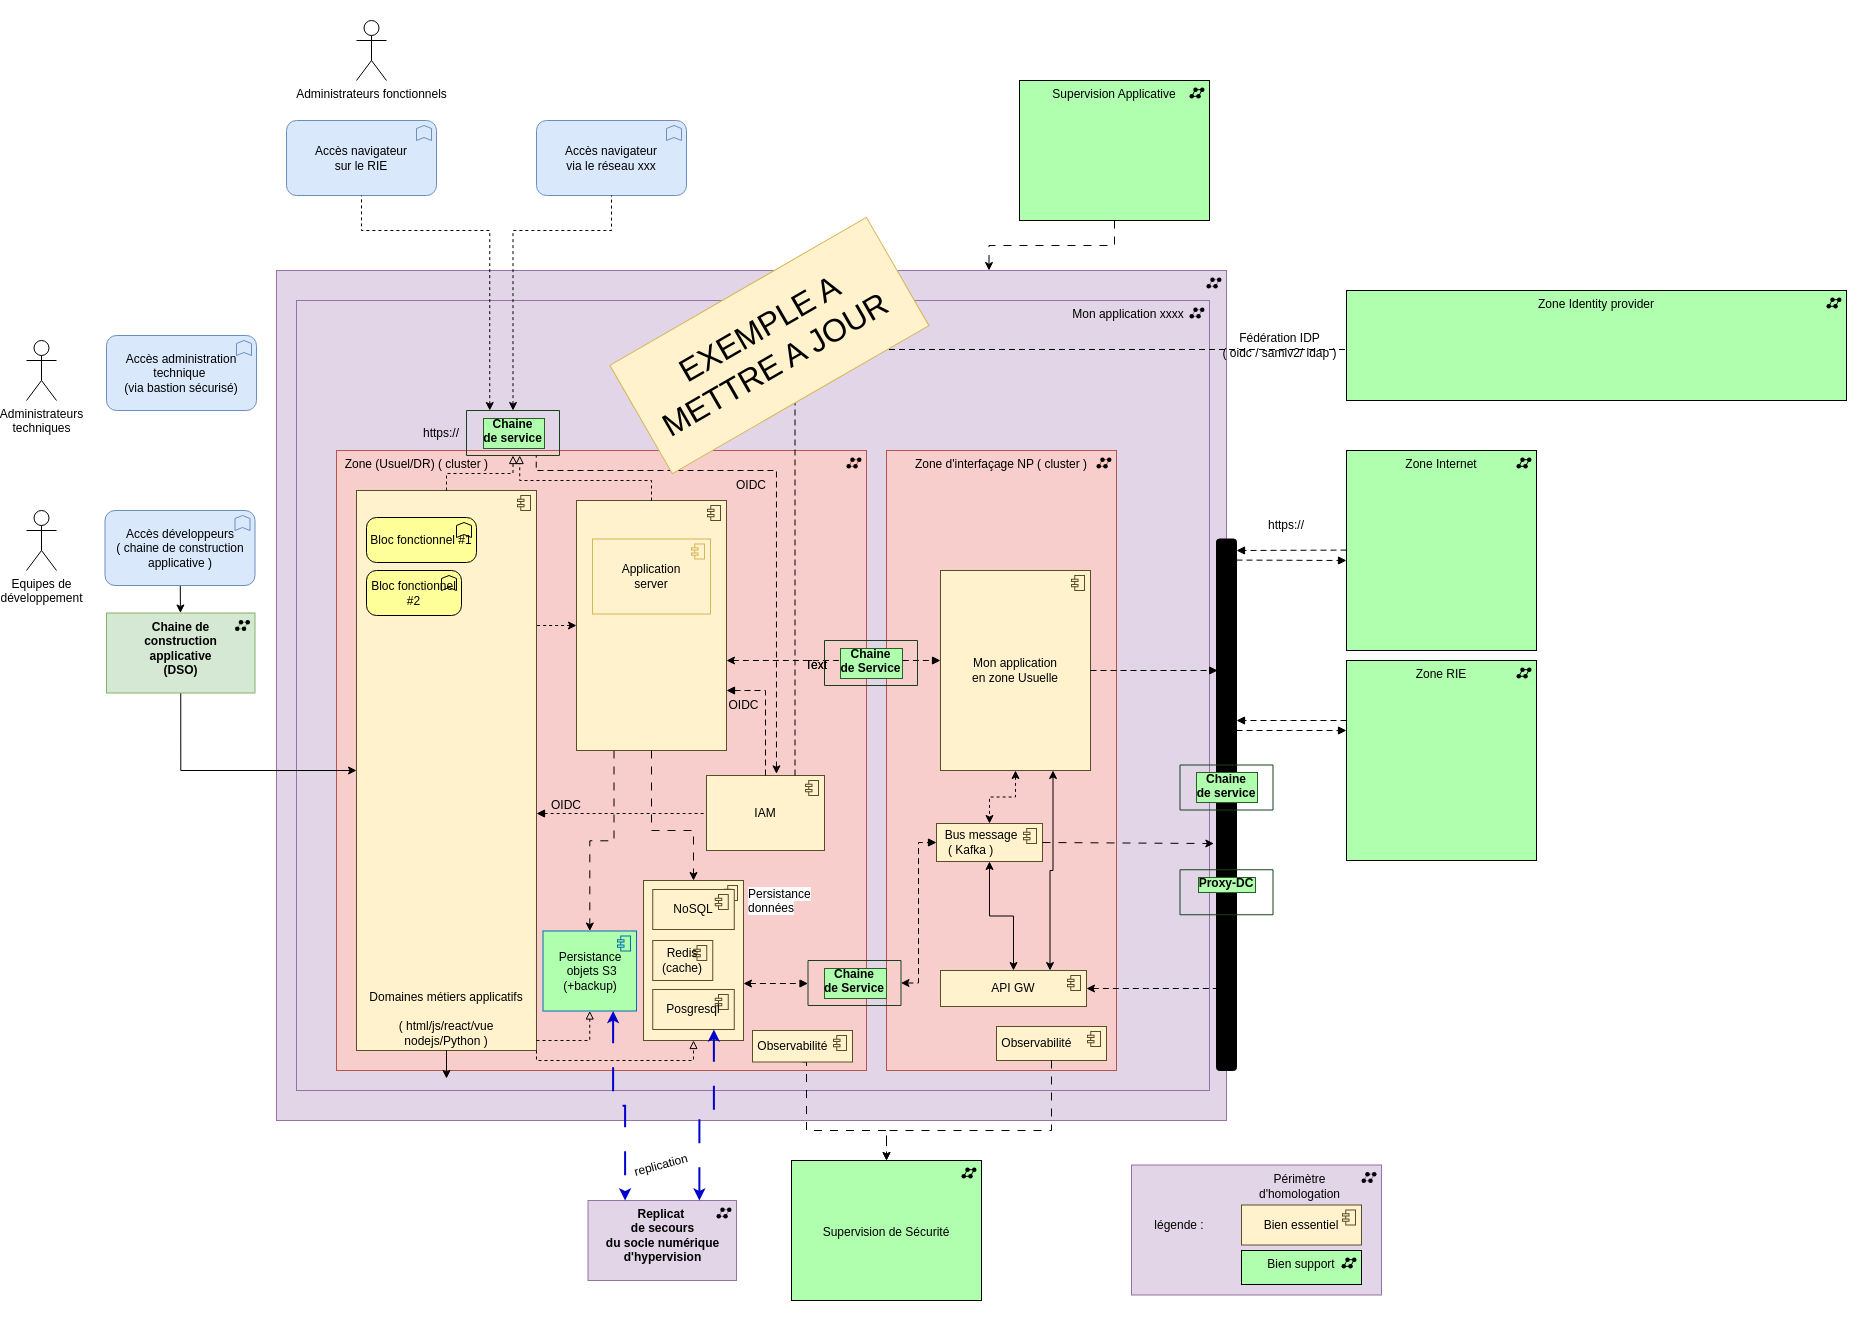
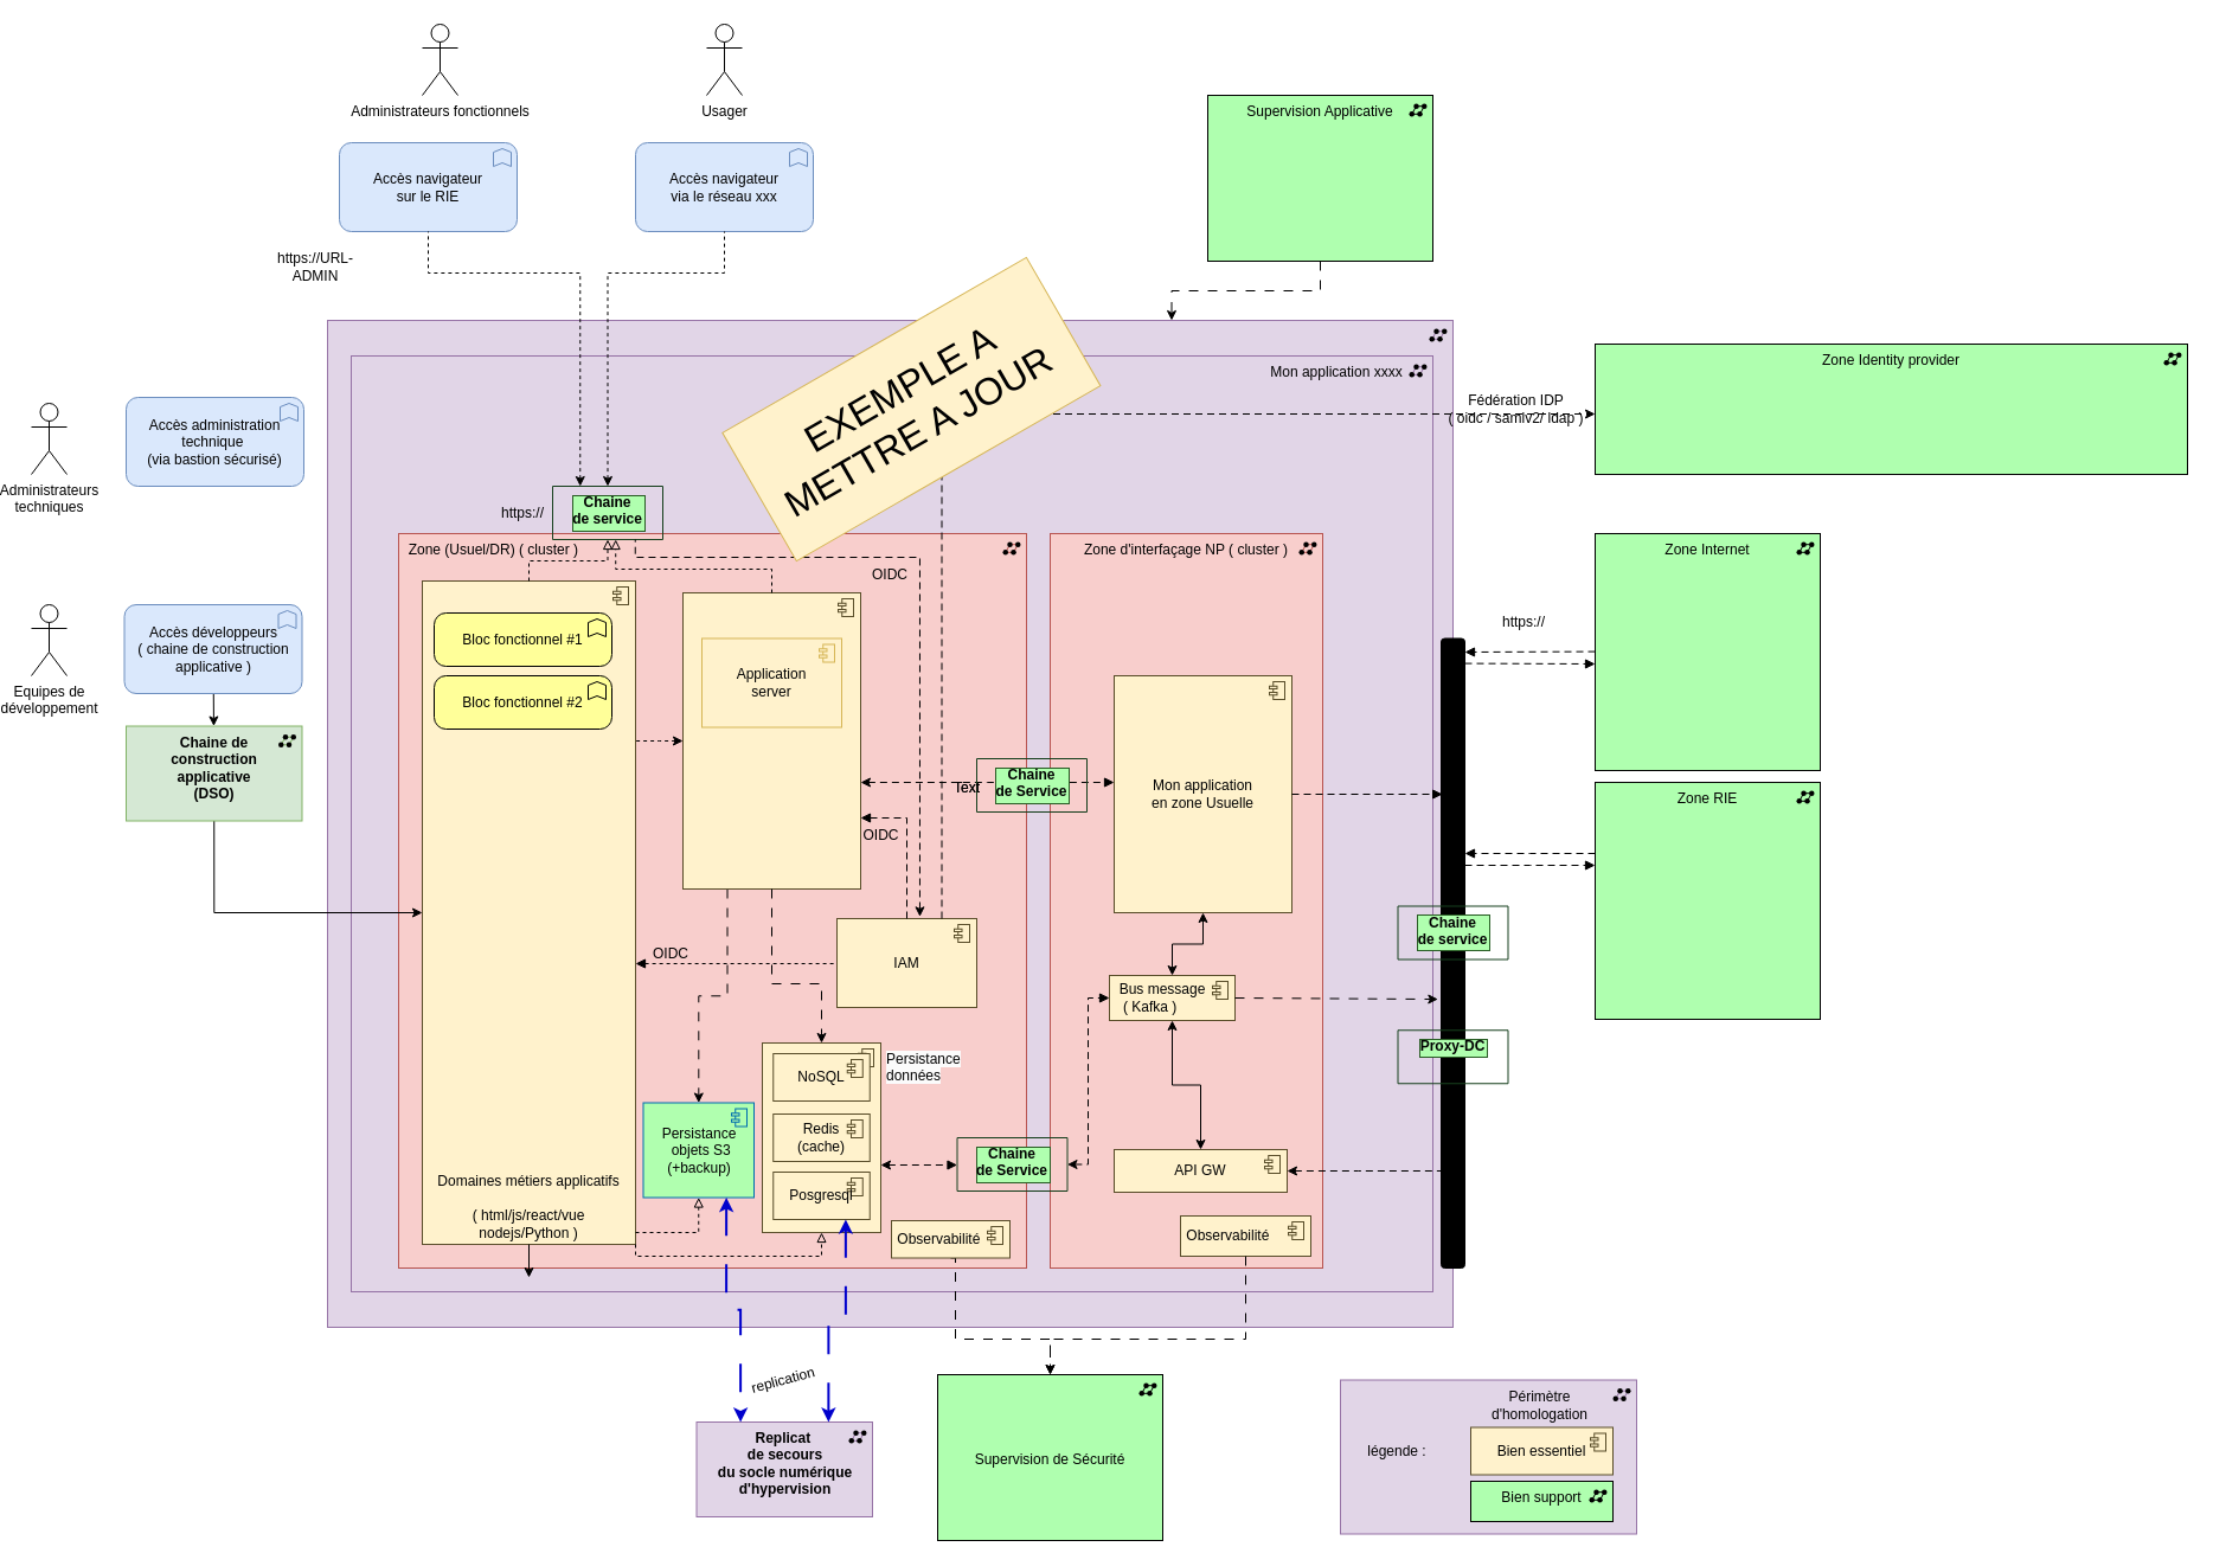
+ <mxCell id="43" value="Usager" style="shape=umlActor;verticalLabelPosition=bottom;verticalAlign=top;html=1;outlineConnect=0;" vertex="1" parent="1"><mxGeometry x="590" y="20" width="30" height="60" as="geometry" /></mxCell>
+ <mxCell id="32" value="https://URL-ADMIN" style="text;html=1;strokeColor=none;fillColor=none;align=center;verticalAlign=middle;whiteSpace=wrap;rounded=0;" vertex="1" parent="1"><mxGeometry x="230" y="210" width="60" height="30" as="geometry" /></mxCell>
- <mxCell id="15" value="" style="edgeStyle=elbowEdgeStyle;html=1;endArrow=none;dashed=1;elbow=vertical;endFill=1;dashPattern=6 4;rounded=0;exitX=0.75;exitY=0;exitDx=0;exitDy=0;exitPerimeter=0;startArrow=none;startFill=0;" edge="1" parent="1" source="11" target="23"><mxGeometry width="160" relative="1" as="geometry"><mxPoint x="769.25" y="774" as="sourcePoint" /><mxPoint x="1320.75" y="344" as="targetPoint" /><Array as="points"><mxPoint x="990.75" y="349" /></Array></mxGeometry></mxCell>
+ <mxCell id="15" value="" style="edgeStyle=elbowEdgeStyle;html=1;endArrow=classic;dashed=1;elbow=vertical;endFill=1;dashPattern=6 4;rounded=0;exitX=0.75;exitY=0;exitDx=0;exitDy=0;exitPerimeter=0;startArrow=none;startFill=0;" edge="1" parent="1" source="11" target="23"><mxGeometry width="160" relative="1" as="geometry"><mxPoint x="769.25" y="774" as="sourcePoint" /><mxPoint x="1320.75" y="344" as="targetPoint" /><Array as="points"><mxPoint x="990.75" y="349" /></Array></mxGeometry></mxCell>
- <mxCell id="19" value="Bloc fonctionnel #1" style="html=1;outlineConnect=0;whiteSpace=wrap;fillColor=#ffff99;shape=mxgraph.archimate3.application;appType=func;archiType=rounded;" vertex="1" parent="1"><mxGeometry x="360" y="517" width="110" height="45" as="geometry" /></mxCell>
+ <mxCell id="19" value="Bloc fonctionnel #1" style="html=1;outlineConnect=0;whiteSpace=wrap;fillColor=#ffff99;shape=mxgraph.archimate3.application;appType=func;archiType=rounded;" vertex="1" parent="1"><mxGeometry x="360" y="517" width="150" height="45" as="geometry" /></mxCell>
- <mxCell id="91" value="Bloc fonctionnel #2" style="html=1;outlineConnect=0;whiteSpace=wrap;fillColor=#ffff99;shape=mxgraph.archimate3.application;appType=func;archiType=rounded;" vertex="1" parent="1"><mxGeometry x="360" y="570" width="95" height="45" as="geometry" /></mxCell>
+ <mxCell id="91" value="Bloc fonctionnel #2" style="html=1;outlineConnect=0;whiteSpace=wrap;fillColor=#ffff99;shape=mxgraph.archimate3.application;appType=func;archiType=rounded;" vertex="1" parent="1"><mxGeometry x="360" y="570" width="150" height="45" as="geometry" /></mxCell>
- <mxCell id="65" style="edgeStyle=orthogonalEdgeStyle;rounded=0;orthogonalLoop=1;jettySize=auto;html=1;exitX=0.5;exitY=1;exitDx=0;exitDy=0;exitPerimeter=0;entryX=0.5;entryY=0;entryDx=0;entryDy=0;entryPerimeter=0;startArrow=classic;startFill=1;dashed=1;" edge="1" parent="1" source="13" target="27"><mxGeometry relative="1" as="geometry" /></mxCell>
+ <mxCell id="65" style="edgeStyle=orthogonalEdgeStyle;rounded=0;orthogonalLoop=1;jettySize=auto;html=1;exitX=0.5;exitY=1;exitDx=0;exitDy=0;exitPerimeter=0;entryX=0.5;entryY=0;entryDx=0;entryDy=0;entryPerimeter=0;startArrow=classic;startFill=1;" edge="1" parent="1" source="13" target="27"><mxGeometry relative="1" as="geometry" /></mxCell>
- <mxCell id="66" style="edgeStyle=orthogonalEdgeStyle;rounded=0;orthogonalLoop=1;jettySize=auto;html=1;exitX=0.75;exitY=1;exitDx=0;exitDy=0;exitPerimeter=0;entryX=0.75;entryY=0;entryDx=0;entryDy=0;entryPerimeter=0;startArrow=classic;startFill=1;" edge="1" parent="1" source="13" target="26"><mxGeometry relative="1" as="geometry"><mxPoint x="1019" y="880" as="sourcePoint" /><mxPoint x="997" y="920" as="targetPoint" /></mxGeometry></mxCell>
- <mxCell id="68" value="Redis&lt;br&gt;(cache)" style="html=1;outlineConnect=0;whiteSpace=wrap;fillColor=#fff2cc;shape=mxgraph.archimate3.application;appType=comp;archiType=square;strokeColor=#5a4e2a;" vertex="1" parent="1"><mxGeometry x="646.25" y="940" width="60" height="40" as="geometry" /></mxCell>
+ <mxCell id="68" value="Redis&lt;br&gt;(cache)" style="html=1;outlineConnect=0;whiteSpace=wrap;fillColor=#fff2cc;shape=mxgraph.archimate3.application;appType=comp;archiType=square;strokeColor=#5a4e2a;" vertex="1" parent="1"><mxGeometry x="646.25" y="940" width="81.5" height="40" as="geometry" /></mxCell>
